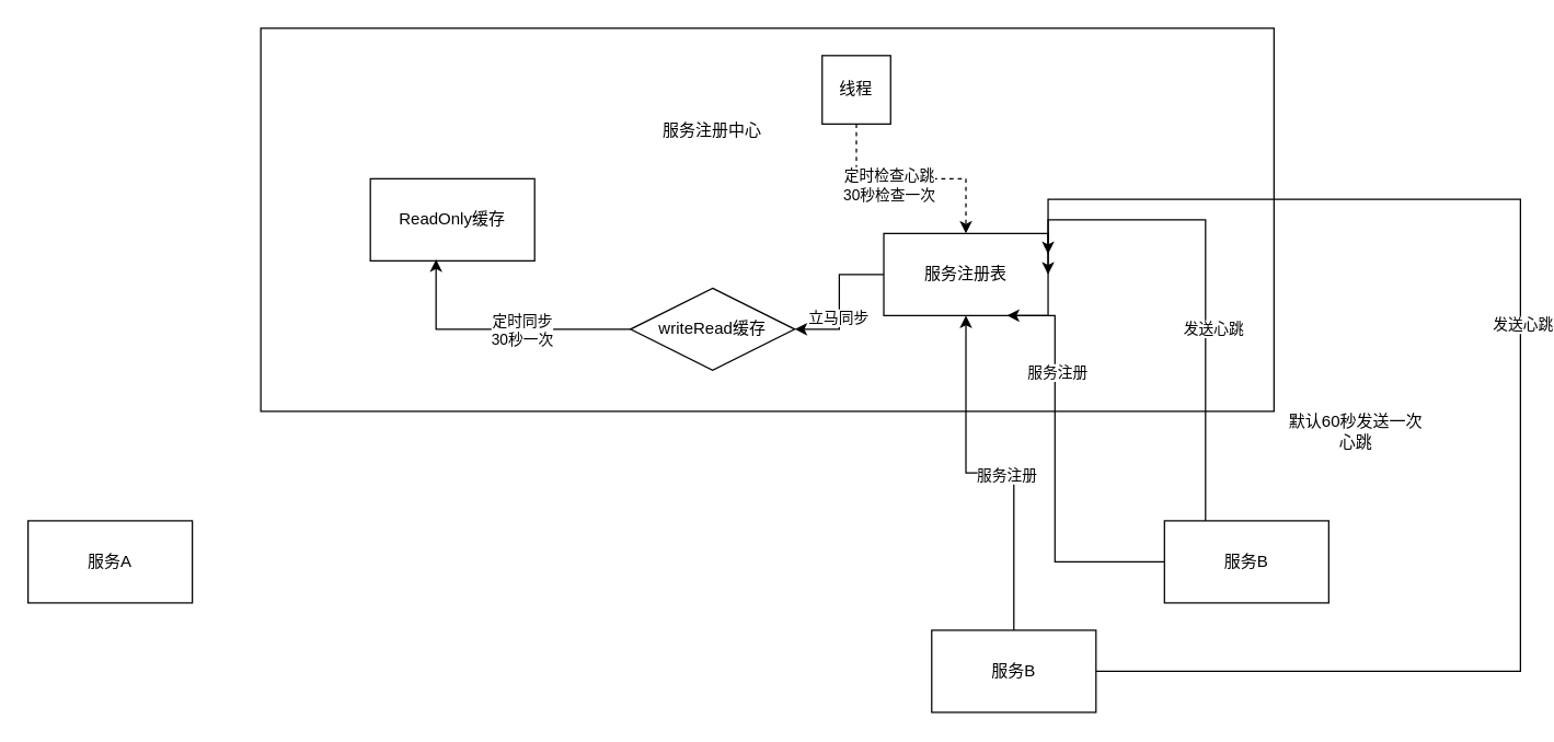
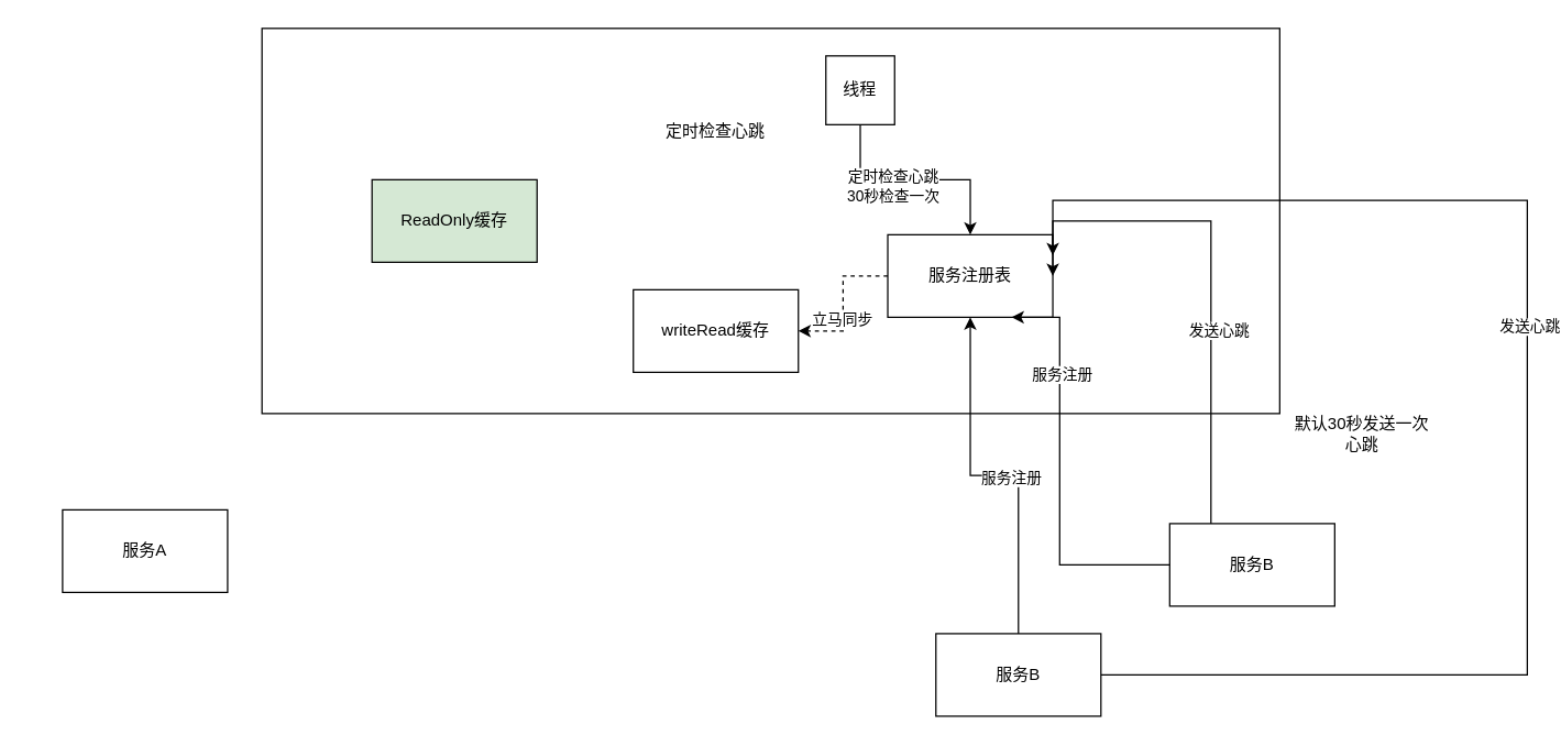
- <mxCell id="6" value="服务注册中心" style="text;html=1;strokeColor=none;fillColor=none;align=center;verticalAlign=middle;whiteSpace=wrap;rounded=0;" vertex="1" parent="1"><mxGeometry x="460" y="90" width="120" height="10" as="geometry" /></mxCell>
+ <mxCell id="6" value="定时检查心跳" style="text;html=1;strokeColor=none;fillColor=none;align=center;verticalAlign=middle;whiteSpace=wrap;rounded=0;" vertex="1" parent="1"><mxGeometry x="460" y="90" width="120" height="10" as="geometry" /></mxCell>
- <mxCell id="23" style="edgeStyle=orthogonalEdgeStyle;rounded=0;orthogonalLoop=1;jettySize=auto;html=1;dashed=1;" edge="1" parent="1" source="25" target="5"><mxGeometry relative="1" as="geometry" /></mxCell>
+ <mxCell id="23" style="edgeStyle=orthogonalEdgeStyle;rounded=0;orthogonalLoop=1;jettySize=auto;html=1;" edge="1" parent="1" source="25" target="5"><mxGeometry relative="1" as="geometry" /></mxCell>
- <mxCell id="7" value="ReadOnly缓存" style="rounded=0;whiteSpace=wrap;html=1;" vertex="1" parent="1"><mxGeometry x="270" y="130" width="120" height="60" as="geometry" /></mxCell>
+ <mxCell id="7" value="ReadOnly缓存" style="rounded=0;whiteSpace=wrap;html=1;fillColor=#d5e8d4;" vertex="1" parent="1"><mxGeometry x="270" y="130" width="120" height="60" as="geometry" /></mxCell>
- <mxCell id="3" style="edgeStyle=orthogonalEdgeStyle;rounded=0;orthogonalLoop=1;jettySize=auto;html=1;entryX=1;entryY=0.5;entryDx=0;entryDy=0;" edge="1" parent="1" source="5" target="10"><mxGeometry relative="1" as="geometry" /></mxCell>
+ <mxCell id="3" style="edgeStyle=orthogonalEdgeStyle;rounded=0;orthogonalLoop=1;jettySize=auto;html=1;entryX=1;entryY=0.5;entryDx=0;entryDy=0;dashed=1;" edge="1" parent="1" source="5" target="10"><mxGeometry relative="1" as="geometry" /></mxCell>
- <mxCell id="8" style="edgeStyle=orthogonalEdgeStyle;rounded=0;orthogonalLoop=1;jettySize=auto;html=1;exitX=0;exitY=0.5;exitDx=0;exitDy=0;entryX=0.4;entryY=0.983;entryDx=0;entryDy=0;entryPerimeter=0;" edge="1" parent="1" source="10" target="7"><mxGeometry relative="1" as="geometry" /></mxCell>
- <mxCell id="9" value="定时同步&lt;br&gt;30秒一次" style="edgeLabel;html=1;align=center;verticalAlign=middle;resizable=0;points=[];" vertex="1" connectable="0" parent="8"><mxGeometry x="0.223" y="-1" relative="1" as="geometry"><mxPoint x="38" y="1" as="offset" /></mxGeometry></mxCell>
- <mxCell id="10" value="writeRead缓存" style="rhombus;whiteSpace=wrap;html=1;" vertex="1" parent="1"><mxGeometry x="460" y="210" width="120" height="60" as="geometry" /></mxCell>
+ <mxCell id="10" value="writeRead缓存" style="rounded=0;whiteSpace=wrap;html=1;" vertex="1" parent="1"><mxGeometry x="460" y="210" width="120" height="60" as="geometry" /></mxCell>
- <mxCell id="22" value="默认60秒发送一次&lt;br&gt;心跳" style="text;html=1;strokeColor=none;fillColor=none;align=center;verticalAlign=middle;whiteSpace=wrap;rounded=0;" vertex="1" parent="1"><mxGeometry x="930" y="290" width="120" height="50" as="geometry" /></mxCell>
+ <mxCell id="22" value="默认30秒发送一次&lt;br&gt;心跳" style="text;html=1;strokeColor=none;fillColor=none;align=center;verticalAlign=middle;whiteSpace=wrap;rounded=0;" vertex="1" parent="1"><mxGeometry x="930" y="290" width="120" height="50" as="geometry" /></mxCell>
- <mxCell id="11" value="服务A" style="rounded=0;whiteSpace=wrap;html=1;" vertex="1" parent="1"><mxGeometry x="20" y="380" width="120" height="60" as="geometry" /></mxCell>
+ <mxCell id="11" value="服务A" style="rounded=0;whiteSpace=wrap;html=1;" vertex="1" parent="1"><mxGeometry x="45" y="370" width="120" height="60" as="geometry" /></mxCell>
